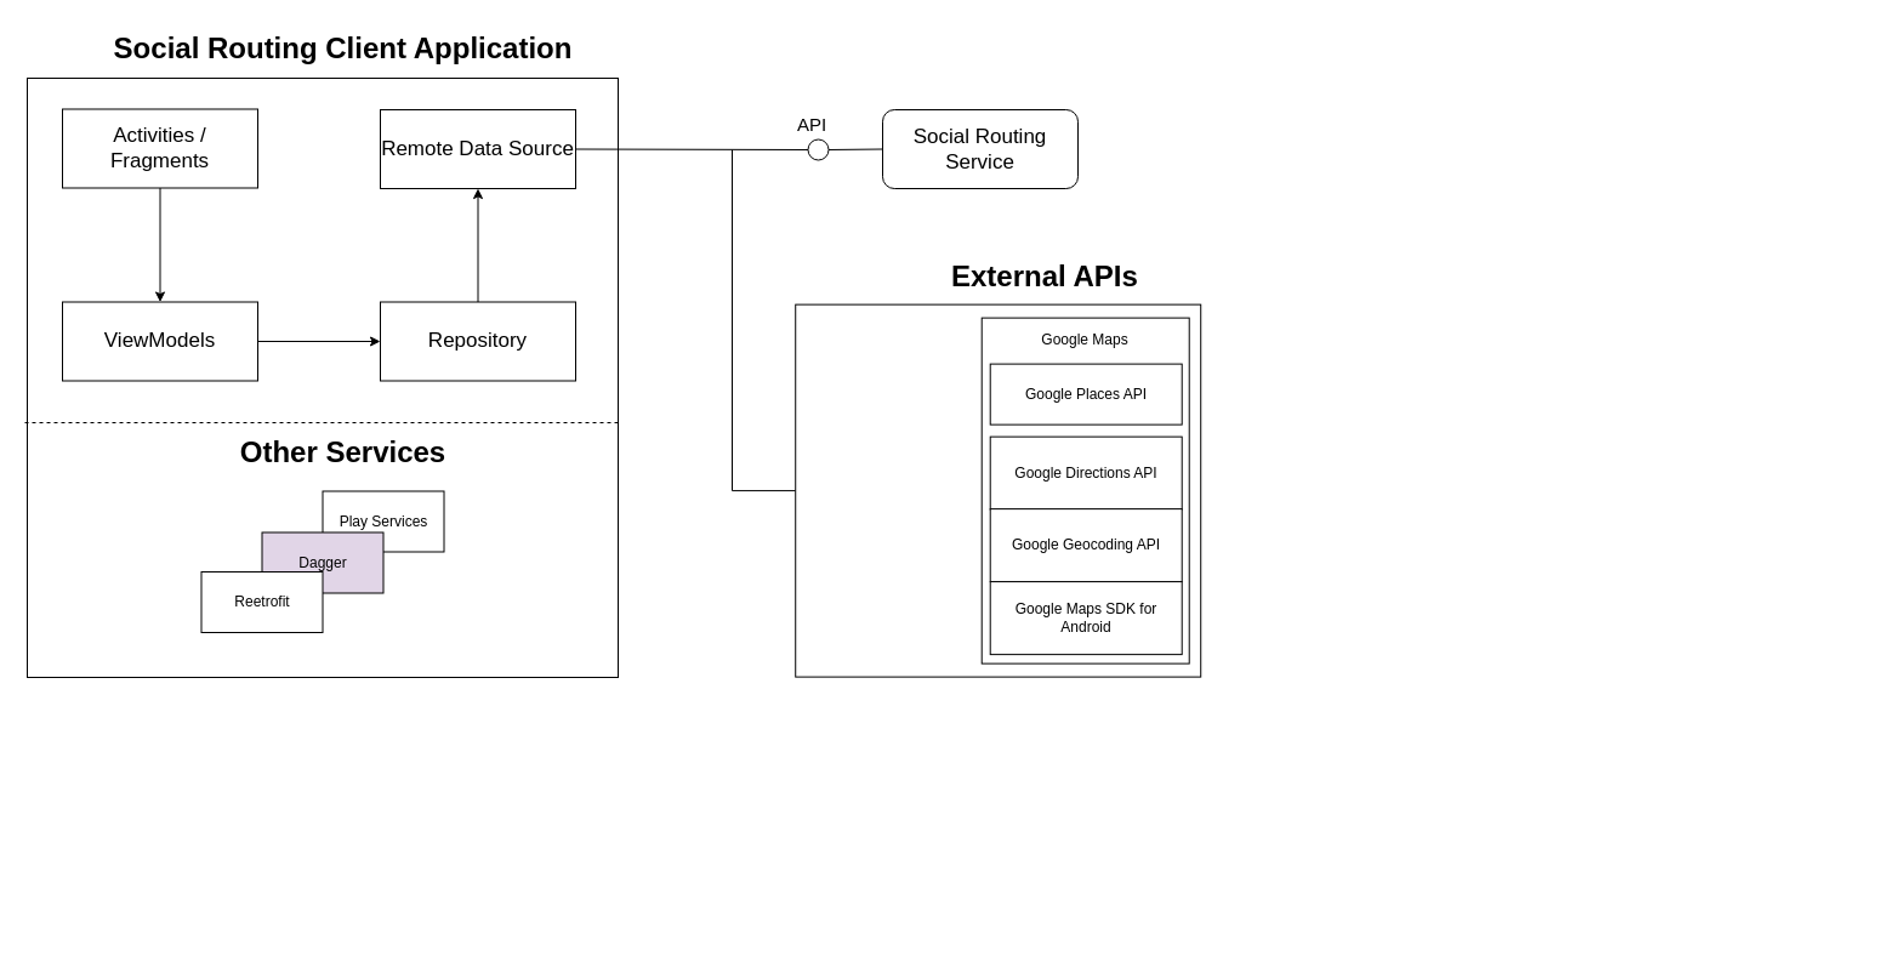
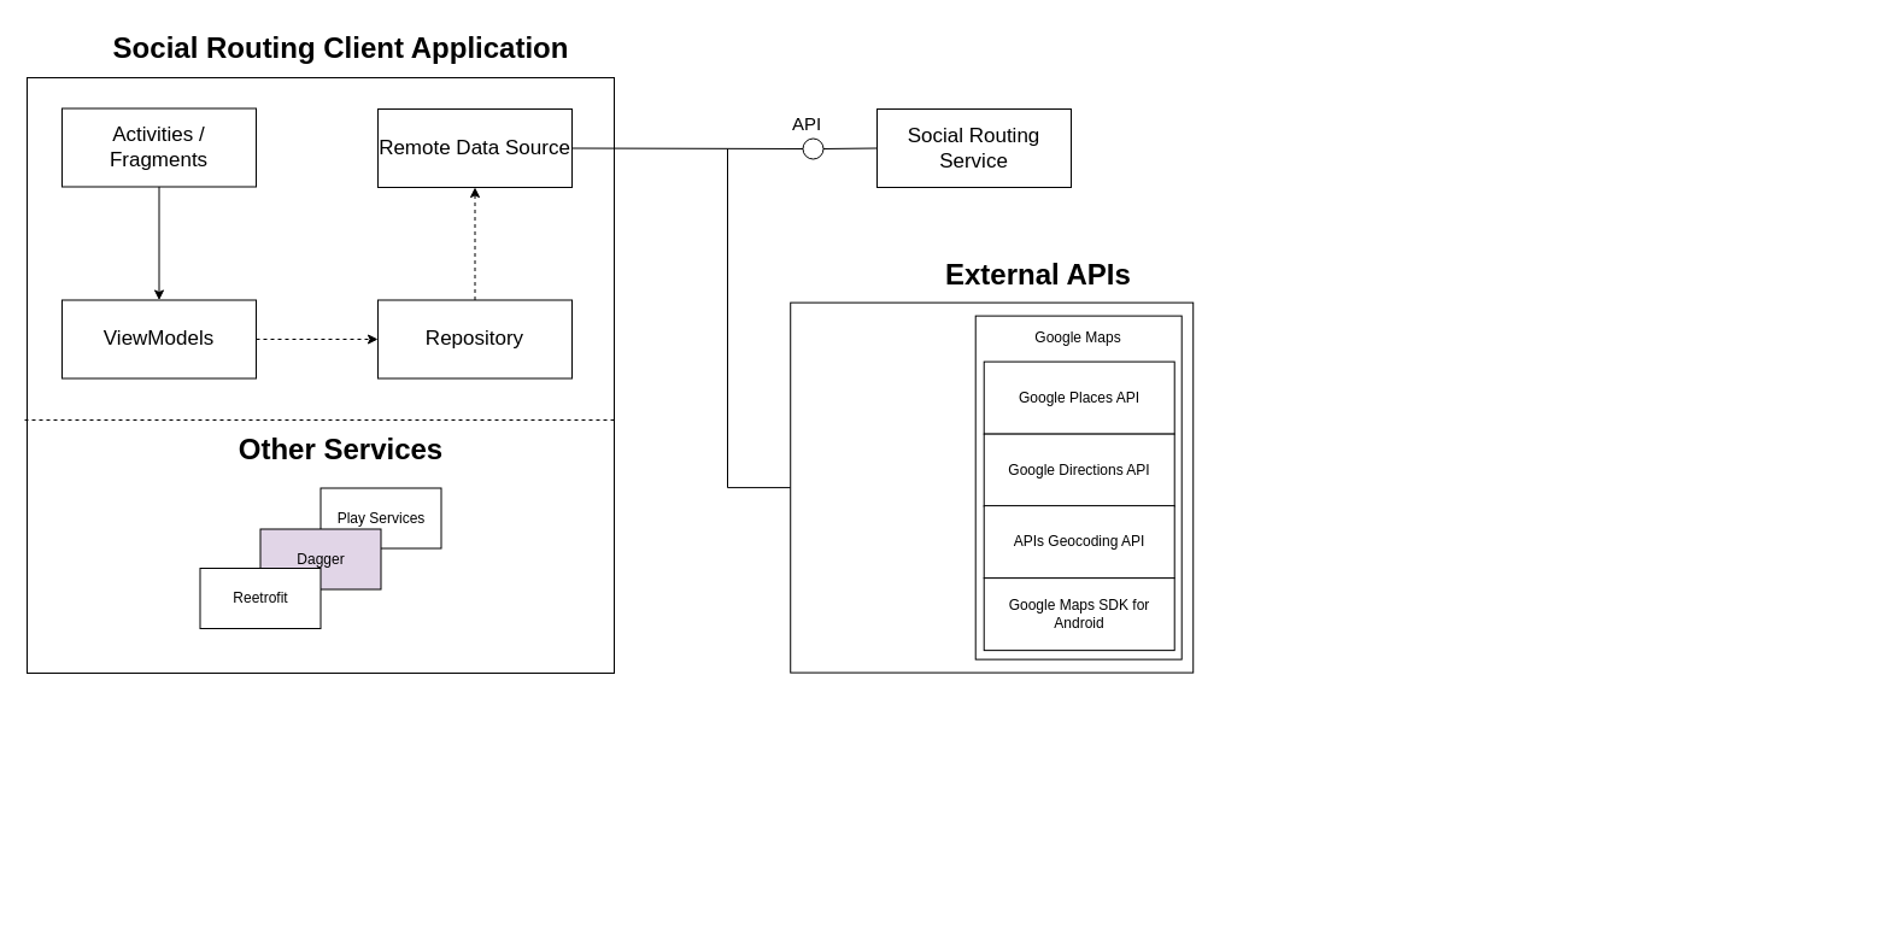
- <mxCell id="11" value="Social Routing Service" style="whiteSpace=wrap;html=1;strokeColor=#000000;strokeWidth=1;fillColor=none;fontSize=17;rounded=1;" vertex="1" parent="1"><mxGeometry x="727" y="90" width="161" height="65" as="geometry" /></mxCell>
+ <mxCell id="11" value="Social Routing Service" style="rounded=0;whiteSpace=wrap;html=1;strokeColor=#000000;strokeWidth=1;fillColor=none;fontSize=17;" vertex="1" parent="1"><mxGeometry x="727" y="90" width="161" height="65" as="geometry" /></mxCell>
- <mxCell id="13" value="" style="endArrow=classic;html=1;exitX=0.5;exitY=0;exitDx=0;exitDy=0;entryX=0.5;entryY=1;entryDx=0;entryDy=0;" edge="1" parent="1" source="9" target="10"><mxGeometry width="50" height="50" relative="1" as="geometry"><mxPoint x="375" y="237.5" as="sourcePoint" /><mxPoint x="425" y="187.5" as="targetPoint" /></mxGeometry></mxCell>
+ <mxCell id="13" value="" style="endArrow=classic;html=1;exitX=0.5;exitY=0;exitDx=0;exitDy=0;entryX=0.5;entryY=1;entryDx=0;entryDy=0;dashed=1;" edge="1" parent="1" source="9" target="10"><mxGeometry width="50" height="50" relative="1" as="geometry"><mxPoint x="375" y="237.5" as="sourcePoint" /><mxPoint x="425" y="187.5" as="targetPoint" /></mxGeometry></mxCell>
- <mxCell id="12" value="" style="endArrow=classic;html=1;exitX=1;exitY=0.5;exitDx=0;exitDy=0;entryX=0;entryY=0.5;entryDx=0;entryDy=0;" edge="1" parent="1" source="8" target="9"><mxGeometry width="50" height="50" relative="1" as="geometry"><mxPoint x="228.5" y="306" as="sourcePoint" /><mxPoint x="278.5" y="256" as="targetPoint" /></mxGeometry></mxCell>
+ <mxCell id="12" value="" style="endArrow=classic;html=1;exitX=1;exitY=0.5;exitDx=0;exitDy=0;entryX=0;entryY=0.5;entryDx=0;entryDy=0;dashed=1;" edge="1" parent="1" source="8" target="9"><mxGeometry width="50" height="50" relative="1" as="geometry"><mxPoint x="228.5" y="306" as="sourcePoint" /><mxPoint x="278.5" y="256" as="targetPoint" /></mxGeometry></mxCell>
- <mxCell id="26" value="Google Places API" style="rounded=0;whiteSpace=wrap;html=1;" vertex="1" parent="24"><mxGeometry x="7" y="8" width="158" height="50" as="geometry" /></mxCell>
+ <mxCell id="26" value="Google Places API" style="rounded=0;whiteSpace=wrap;html=1;" vertex="1" parent="24"><mxGeometry x="7" y="8" width="158" height="60" as="geometry" /></mxCell>
- <mxCell id="28" value="Google Geocoding API" style="rounded=0;whiteSpace=wrap;html=1;" vertex="1" parent="24"><mxGeometry x="7" y="127.5" width="158" height="60" as="geometry" /></mxCell>
+ <mxCell id="28" value="APIs Geocoding API" style="rounded=0;whiteSpace=wrap;html=1;" vertex="1" parent="24"><mxGeometry x="7" y="127.5" width="158" height="60" as="geometry" /></mxCell>
